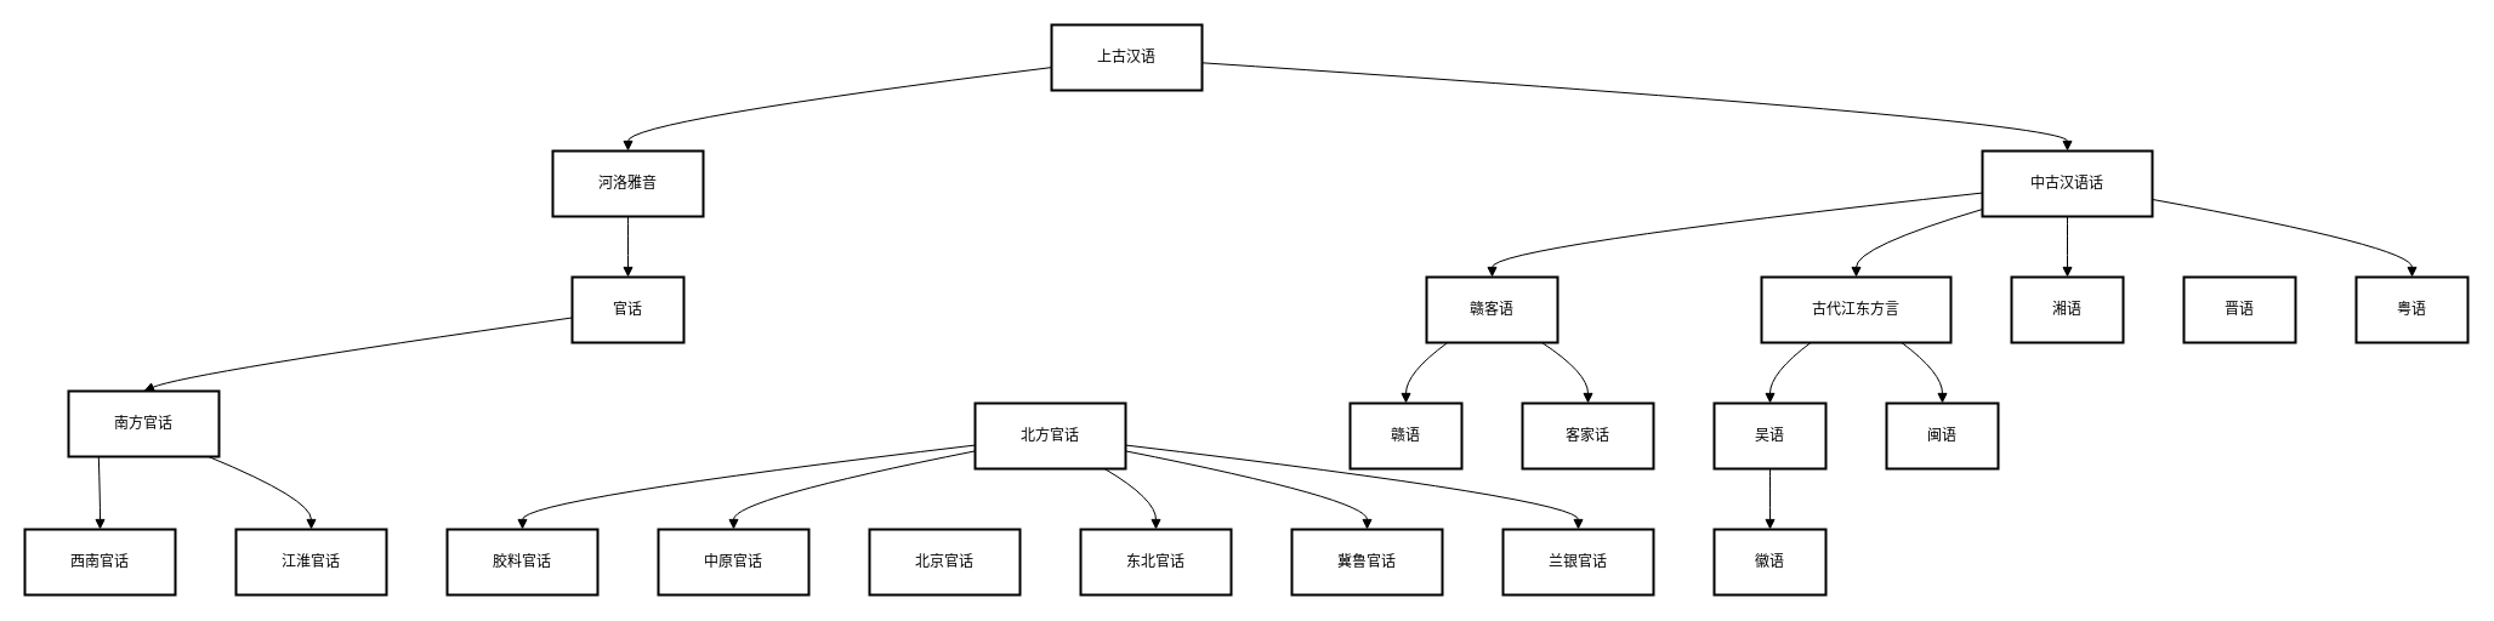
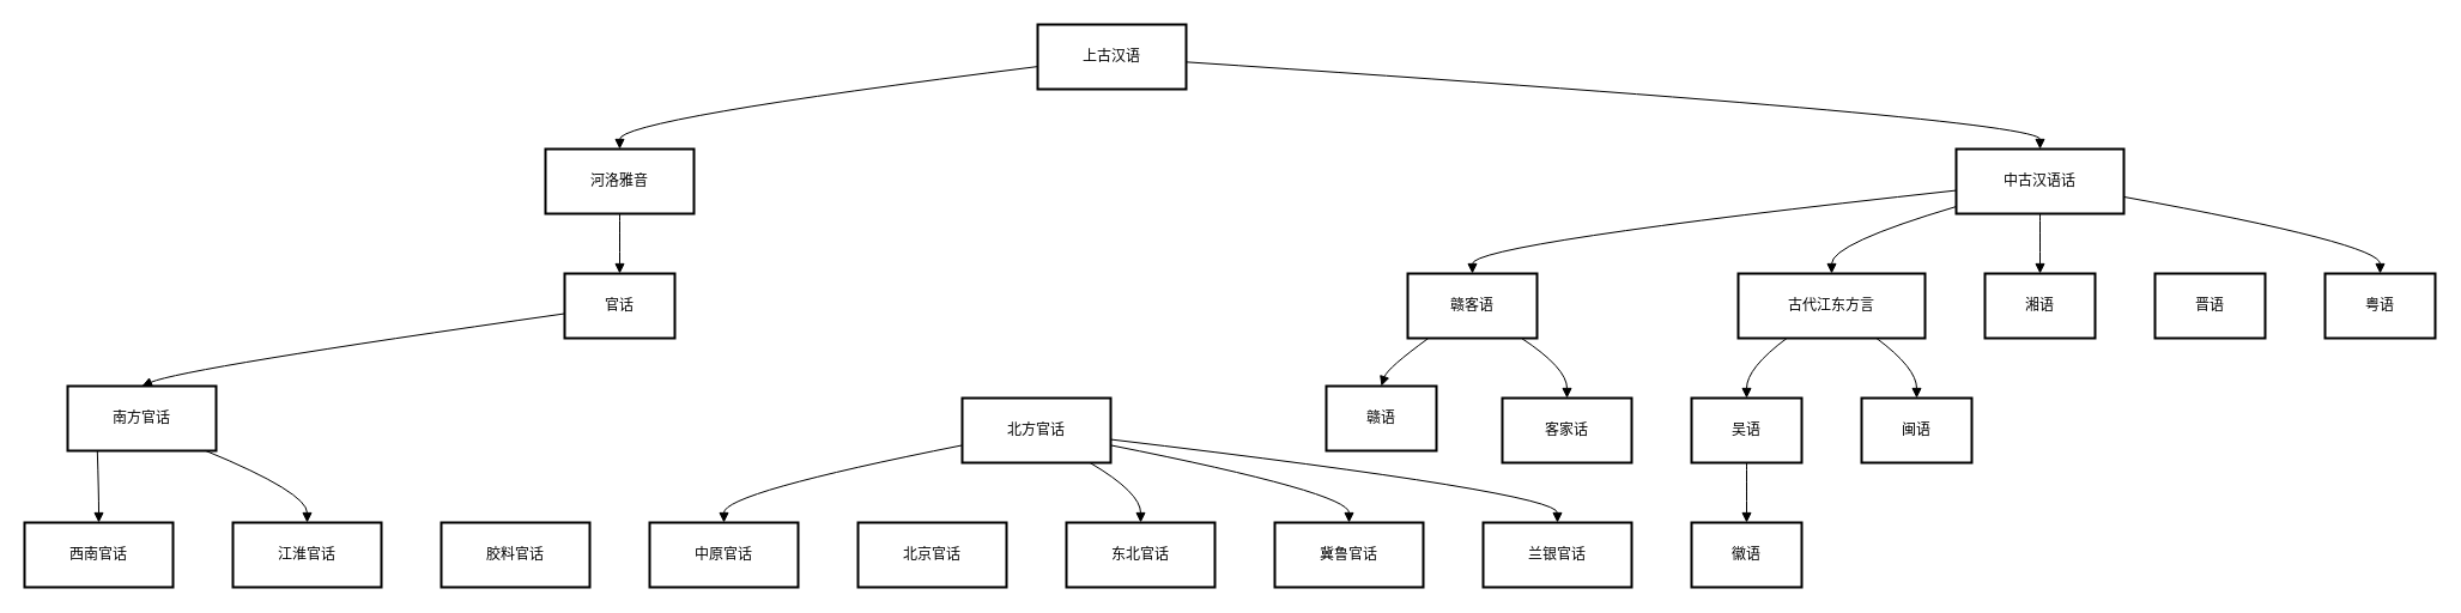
- <mxCell id="21" value="赣语" style="whiteSpace=wrap;strokeWidth=2;" vertex="1" parent="1"><mxGeometry x="1112" y="332" width="92" height="54" as="geometry" /></mxCell>
+ <mxCell id="21" value="赣语" style="whiteSpace=wrap;strokeWidth=2;" vertex="1" parent="1"><mxGeometry x="1107" y="322" width="92" height="54" as="geometry" /></mxCell>
- <mxCell id="32" value="" style="curved=1;startArrow=none;endArrow=block;exitX=0;exitY=0.64;entryX=0.5;entryY=0;rounded=0;" edge="1" parent="1" source="7" target="10"><mxGeometry relative="1" as="geometry"><Array as="points"><mxPoint x="430" y="411" /></Array></mxGeometry></mxCell>
